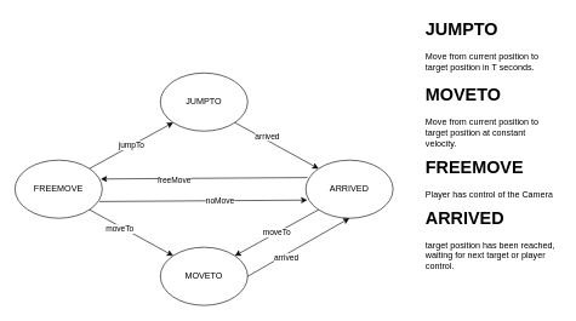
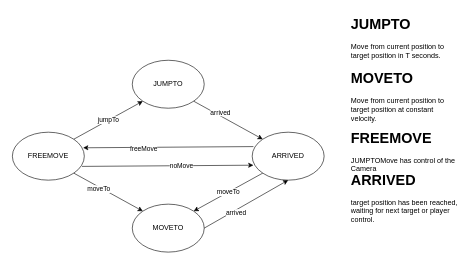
- <mxCell id="20" value="&lt;h1&gt;FREEMOVE&lt;/h1&gt;&lt;p&gt;Player has control of the Camera&lt;/p&gt;" style="text;html=1;strokeColor=none;fillColor=none;spacing=5;spacingTop=-20;whiteSpace=wrap;overflow=hidden;rounded=0;" vertex="1" parent="1"><mxGeometry x="580" y="210" width="190" height="120" as="geometry" /></mxCell>
+ <mxCell id="20" value="&lt;h1&gt;FREEMOVE&lt;/h1&gt;&lt;p&gt;JUMPTOMove has control of the Camera&lt;/p&gt;" style="text;html=1;strokeColor=none;fillColor=none;spacing=5;spacingTop=-20;whiteSpace=wrap;overflow=hidden;rounded=0;" vertex="1" parent="1"><mxGeometry x="580" y="210" width="190" height="120" as="geometry" /></mxCell>
